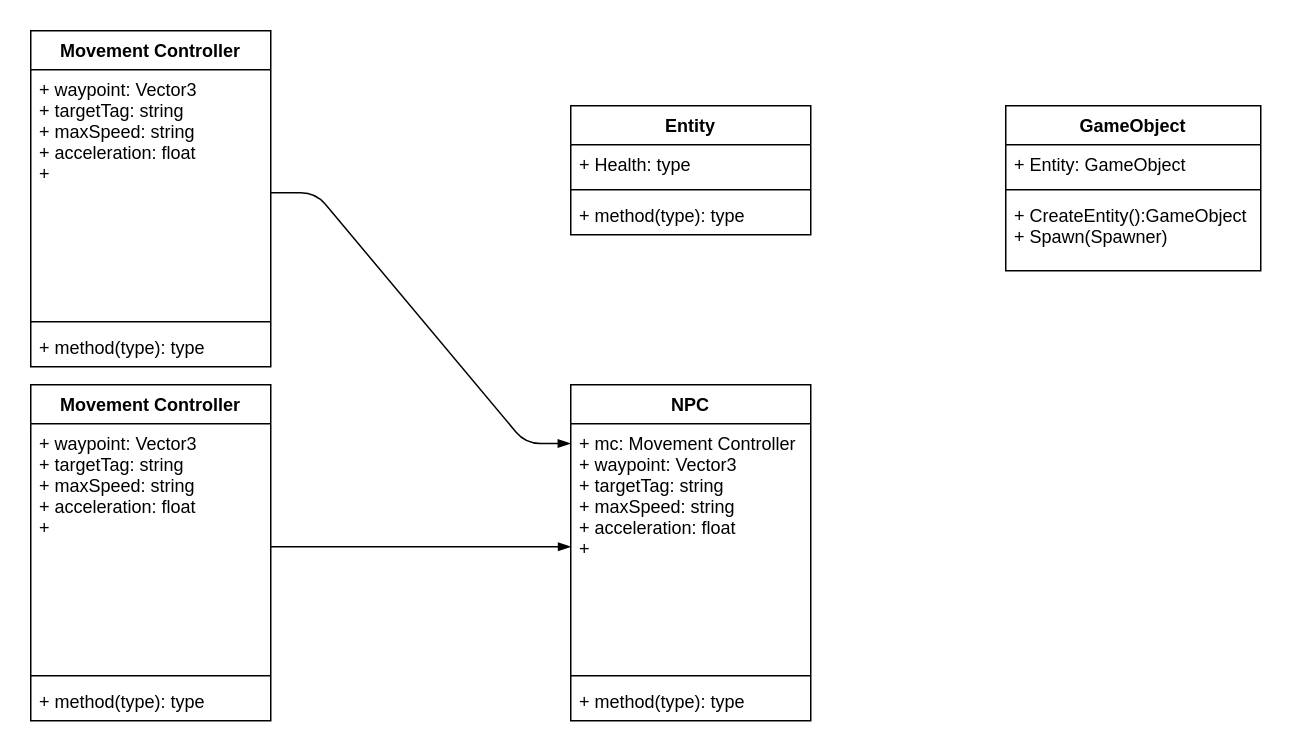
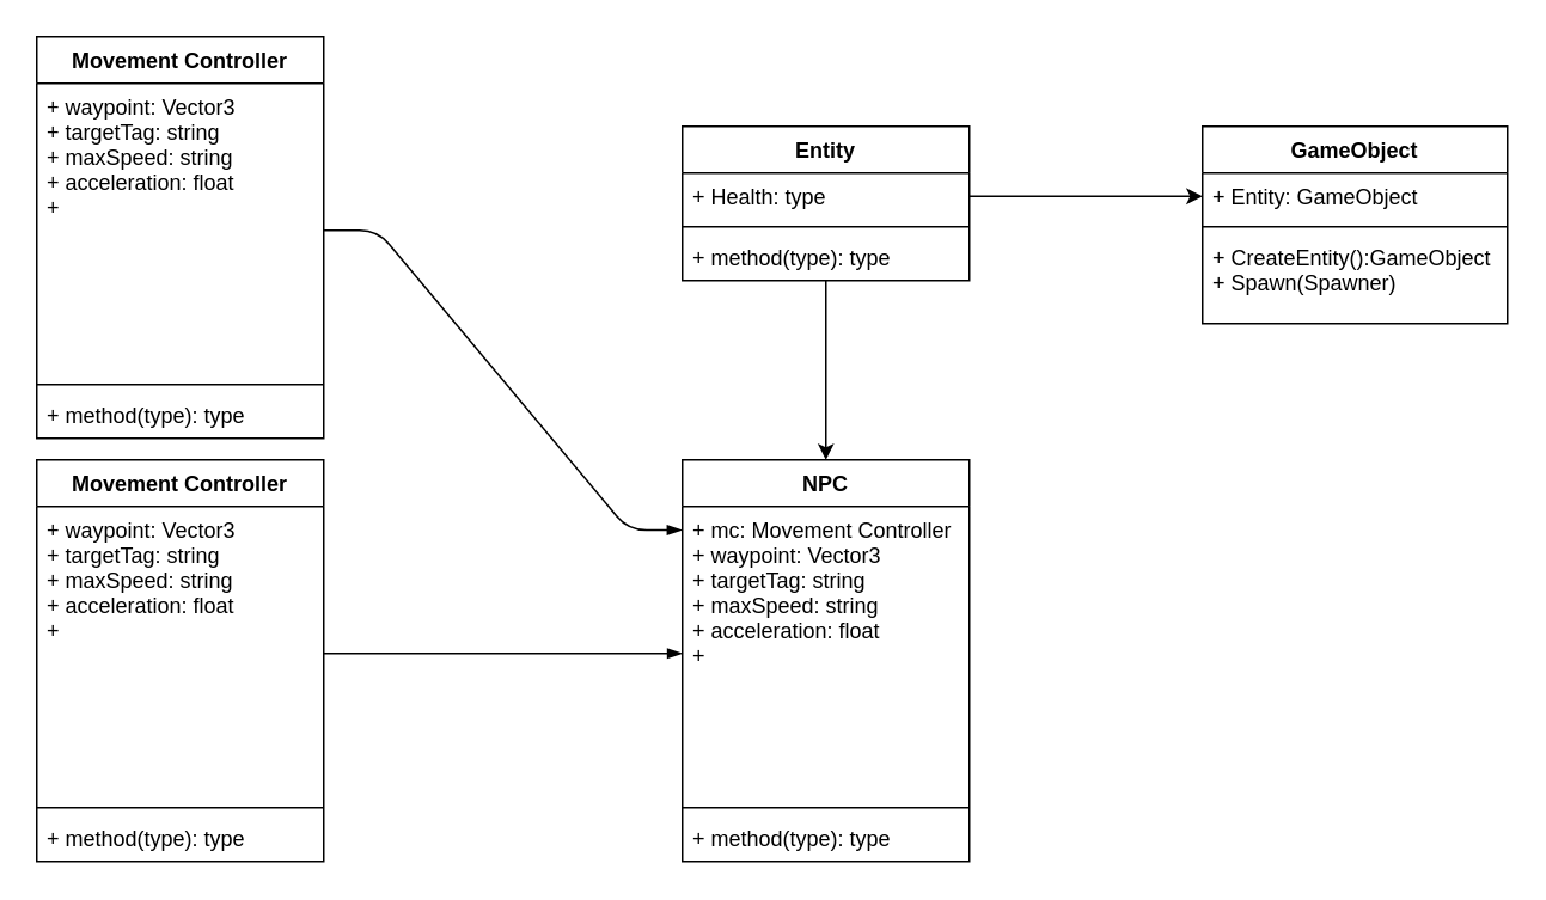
+ <mxCell id="25" style="edgeStyle=none;html=1;exitX=1;exitY=0.5;exitDx=0;exitDy=0;entryX=0;entryY=0.5;entryDx=0;entryDy=0;" edge="1" parent="1" source="4" target="22"><mxGeometry relative="1" as="geometry"><mxPoint x="670" y="109" as="targetPoint" /></mxGeometry></mxCell>
+ <mxCell id="2" value="" style="edgeStyle=none;html=1;" parent="1" source="3" target="8" edge="1"><mxGeometry relative="1" as="geometry" /></mxCell>
